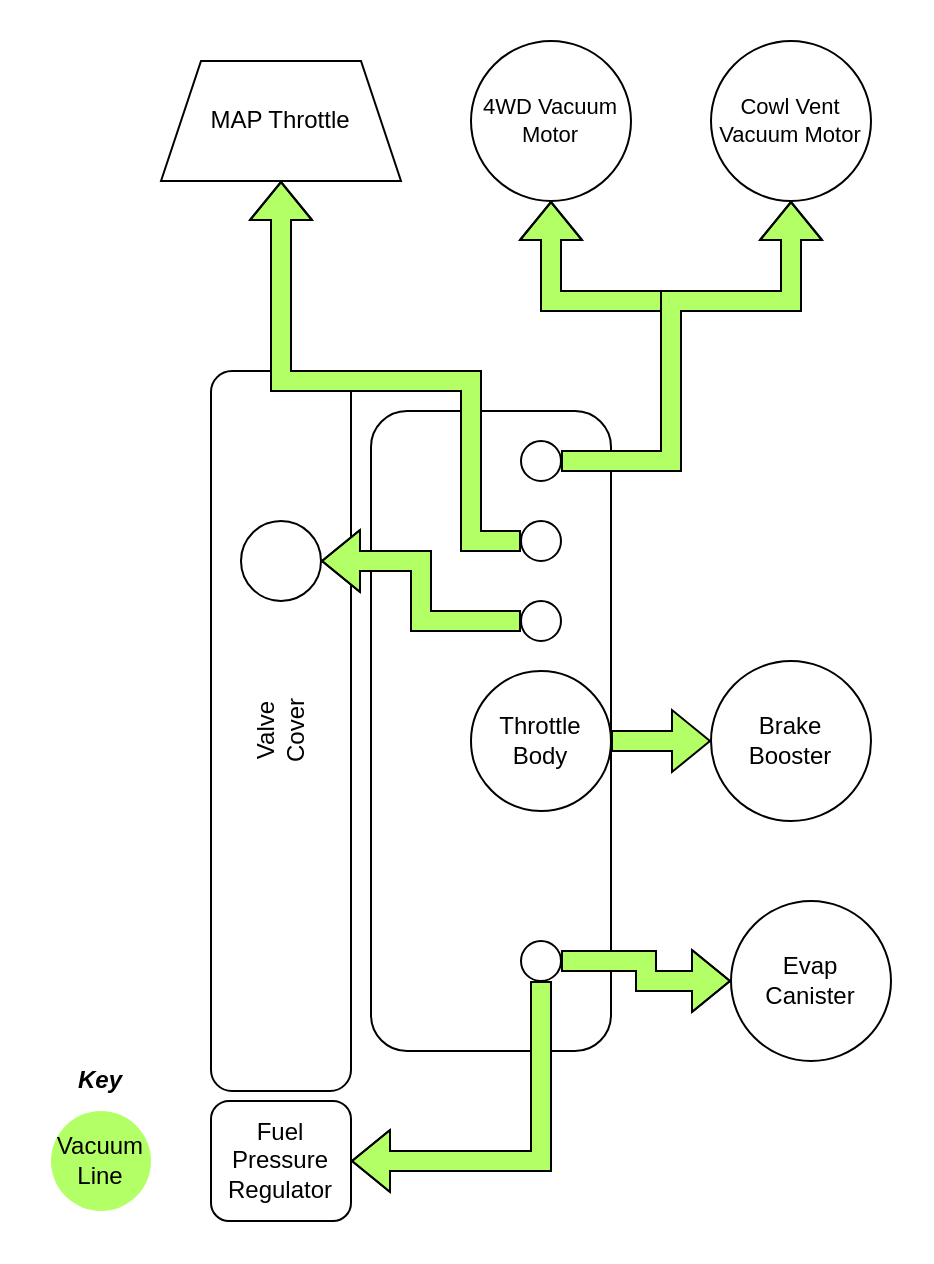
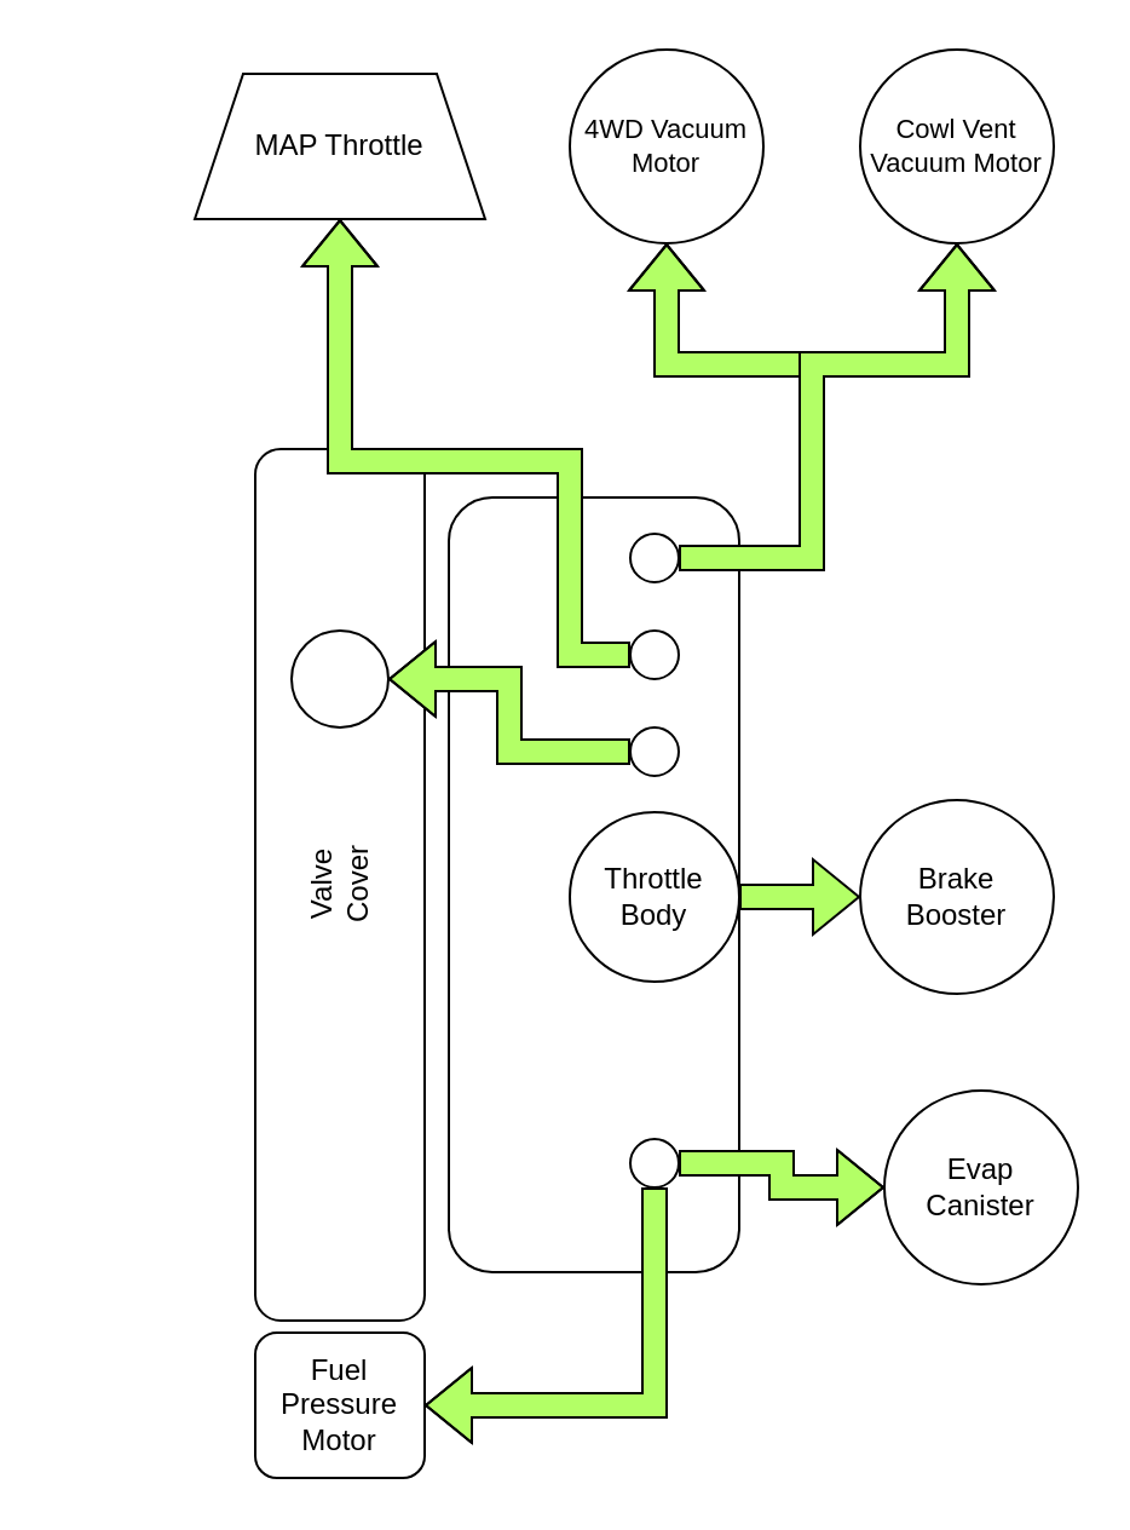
- <mxCell id="23" value="Key" style="text;html=1;align=center;verticalAlign=middle;whiteSpace=wrap;rounded=0;fontStyle=3" vertex="1" parent="1"><mxGeometry x="20" y="525" width="60" height="30" as="geometry" /></mxCell>
- <mxCell id="24" value="Vacuum Line" style="ellipse;whiteSpace=wrap;html=1;aspect=fixed;fontColor=#000000;fillColor=#B3FF66;strokeColor=none;" vertex="1" parent="1"><mxGeometry x="25" y="555" width="50" height="50" as="geometry" /></mxCell>
- <mxCell id="11" value="Fuel Pressure Regulator" style="rounded=1;whiteSpace=wrap;html=1;" vertex="1" parent="1"><mxGeometry x="105" y="550" width="70" height="60" as="geometry" /></mxCell>
+ <mxCell id="11" value="Fuel Pressure Motor" style="rounded=1;whiteSpace=wrap;html=1;" vertex="1" parent="1"><mxGeometry x="105" y="550" width="70" height="60" as="geometry" /></mxCell>
